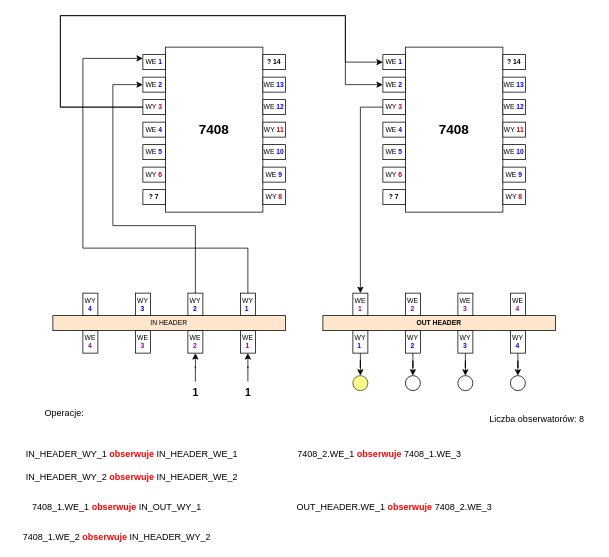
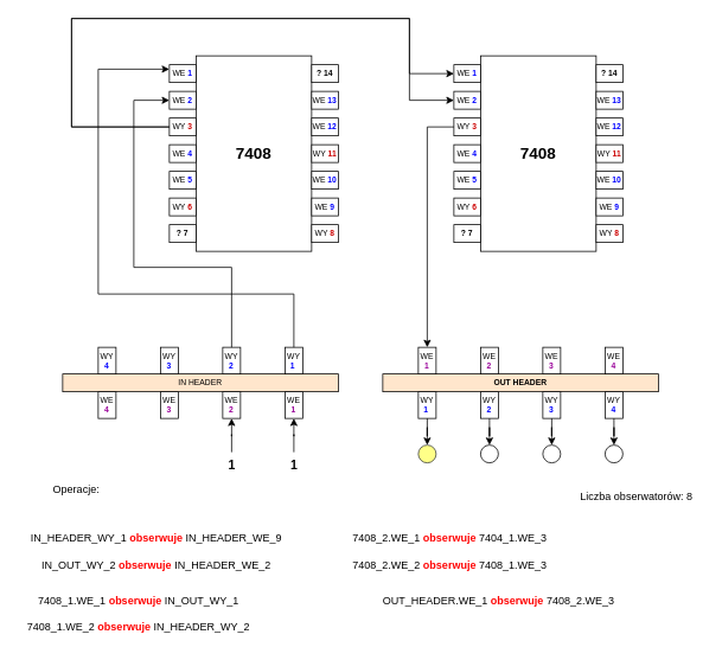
- <mxCell id="77" value="IN_HEADER_WY_1&amp;nbsp;&lt;b&gt;&lt;font color=&quot;#ff0000&quot;&gt;obserwuje &lt;/font&gt;&lt;/b&gt;IN_HEADER_WE_1" style="text;html=1;align=center;verticalAlign=middle;resizable=0;points=[];autosize=1;strokeColor=none;fillColor=none;" vertex="1" parent="1"><mxGeometry x="20" y="590" width="310" height="30" as="geometry" /></mxCell>
+ <mxCell id="77" value="IN_HEADER_WY_1&amp;nbsp;&lt;b&gt;&lt;font color=&quot;#ff0000&quot;&gt;obserwuje &lt;/font&gt;&lt;/b&gt;IN_HEADER_WE_9" style="text;html=1;align=center;verticalAlign=middle;resizable=0;points=[];autosize=1;strokeColor=none;fillColor=none;" vertex="1" parent="1"><mxGeometry x="20" y="590" width="310" height="30" as="geometry" /></mxCell>
- <mxCell id="78" value="7408_2.WE_1 &lt;b&gt;&lt;font color=&quot;#ff0000&quot;&gt;obserwuje&amp;nbsp;&lt;/font&gt;&lt;/b&gt;7408_1.WE_3" style="text;html=1;align=center;verticalAlign=middle;resizable=0;points=[];autosize=1;strokeColor=none;fillColor=none;" vertex="1" parent="1"><mxGeometry x="385" y="590" width="240" height="30" as="geometry" /></mxCell>
+ <mxCell id="78" value="7408_2.WE_1 &lt;b&gt;&lt;font color=&quot;#ff0000&quot;&gt;obserwuje&amp;nbsp;&lt;/font&gt;&lt;/b&gt;7404_1.WE_3" style="text;html=1;align=center;verticalAlign=middle;resizable=0;points=[];autosize=1;strokeColor=none;fillColor=none;" vertex="1" parent="1"><mxGeometry x="385" y="590" width="240" height="30" as="geometry" /></mxCell>
- <mxCell id="76" value="IN_HEADER_WY_2&amp;nbsp;&lt;b&gt;&lt;font color=&quot;#ff0000&quot;&gt;obserwuje &lt;/font&gt;&lt;/b&gt;IN_HEADER_WE_2" style="text;html=1;align=center;verticalAlign=middle;resizable=0;points=[];autosize=1;strokeColor=none;fillColor=none;" vertex="1" parent="1"><mxGeometry x="20" y="620" width="310" height="30" as="geometry" /></mxCell>
+ <mxCell id="76" value="IN_OUT_WY_2&amp;nbsp;&lt;b&gt;&lt;font color=&quot;#ff0000&quot;&gt;obserwuje &lt;/font&gt;&lt;/b&gt;IN_HEADER_WE_2" style="text;html=1;align=center;verticalAlign=middle;resizable=0;points=[];autosize=1;strokeColor=none;fillColor=none;" vertex="1" parent="1"><mxGeometry x="20" y="620" width="310" height="30" as="geometry" /></mxCell>
+ <mxCell id="79" value="7408_2.WE_2&amp;nbsp;&lt;b&gt;&lt;font color=&quot;#ff0000&quot;&gt;obserwuje&amp;nbsp;&lt;/font&gt;&lt;/b&gt;7408_1.WE_3" style="text;html=1;align=center;verticalAlign=middle;resizable=0;points=[];autosize=1;strokeColor=none;fillColor=none;" vertex="1" parent="1"><mxGeometry x="385" y="620" width="240" height="30" as="geometry" /></mxCell>
- <mxCell id="80" value="OUT_HEADER.WE_1&amp;nbsp;&lt;b&gt;&lt;font color=&quot;#ff0000&quot;&gt;obserwuje&amp;nbsp;&lt;/font&gt;&lt;/b&gt;7408_2.WE_3" style="text;html=1;align=center;verticalAlign=middle;resizable=0;points=[];autosize=1;strokeColor=none;fillColor=none;" vertex="1" parent="1"><mxGeometry x="385" y="660" width="280" height="30" as="geometry" /></mxCell>
+ <mxCell id="80" value="OUT_HEADER.WE_1&amp;nbsp;&lt;b&gt;&lt;font color=&quot;#ff0000&quot;&gt;obserwuje&amp;nbsp;&lt;/font&gt;&lt;/b&gt;7408_2.WE_3" style="text;html=1;align=center;verticalAlign=middle;resizable=0;points=[];autosize=1;strokeColor=none;fillColor=none;" vertex="1" parent="1"><mxGeometry x="420" y="660" width="280" height="30" as="geometry" /></mxCell>
- <mxCell id="75" value="7408_1.WE_2&amp;nbsp;&lt;b&gt;&lt;font color=&quot;#ff0000&quot;&gt;obserwuje &lt;/font&gt;&lt;/b&gt;IN_HEADER_WY_2" style="text;html=1;align=center;verticalAlign=middle;resizable=0;points=[];autosize=1;strokeColor=none;fillColor=none;" vertex="1" parent="1"><mxGeometry x="20" y="700" width="270" height="30" as="geometry" /></mxCell>
+ <mxCell id="75" value="7408_1.WE_2&amp;nbsp;&lt;b&gt;&lt;font color=&quot;#ff0000&quot;&gt;obserwuje &lt;/font&gt;&lt;/b&gt;IN_HEADER_WY_2" style="text;html=1;align=center;verticalAlign=middle;resizable=0;points=[];autosize=1;strokeColor=none;fillColor=none;" vertex="1" parent="1"><mxGeometry x="20" y="690" width="270" height="30" as="geometry" /></mxCell>
